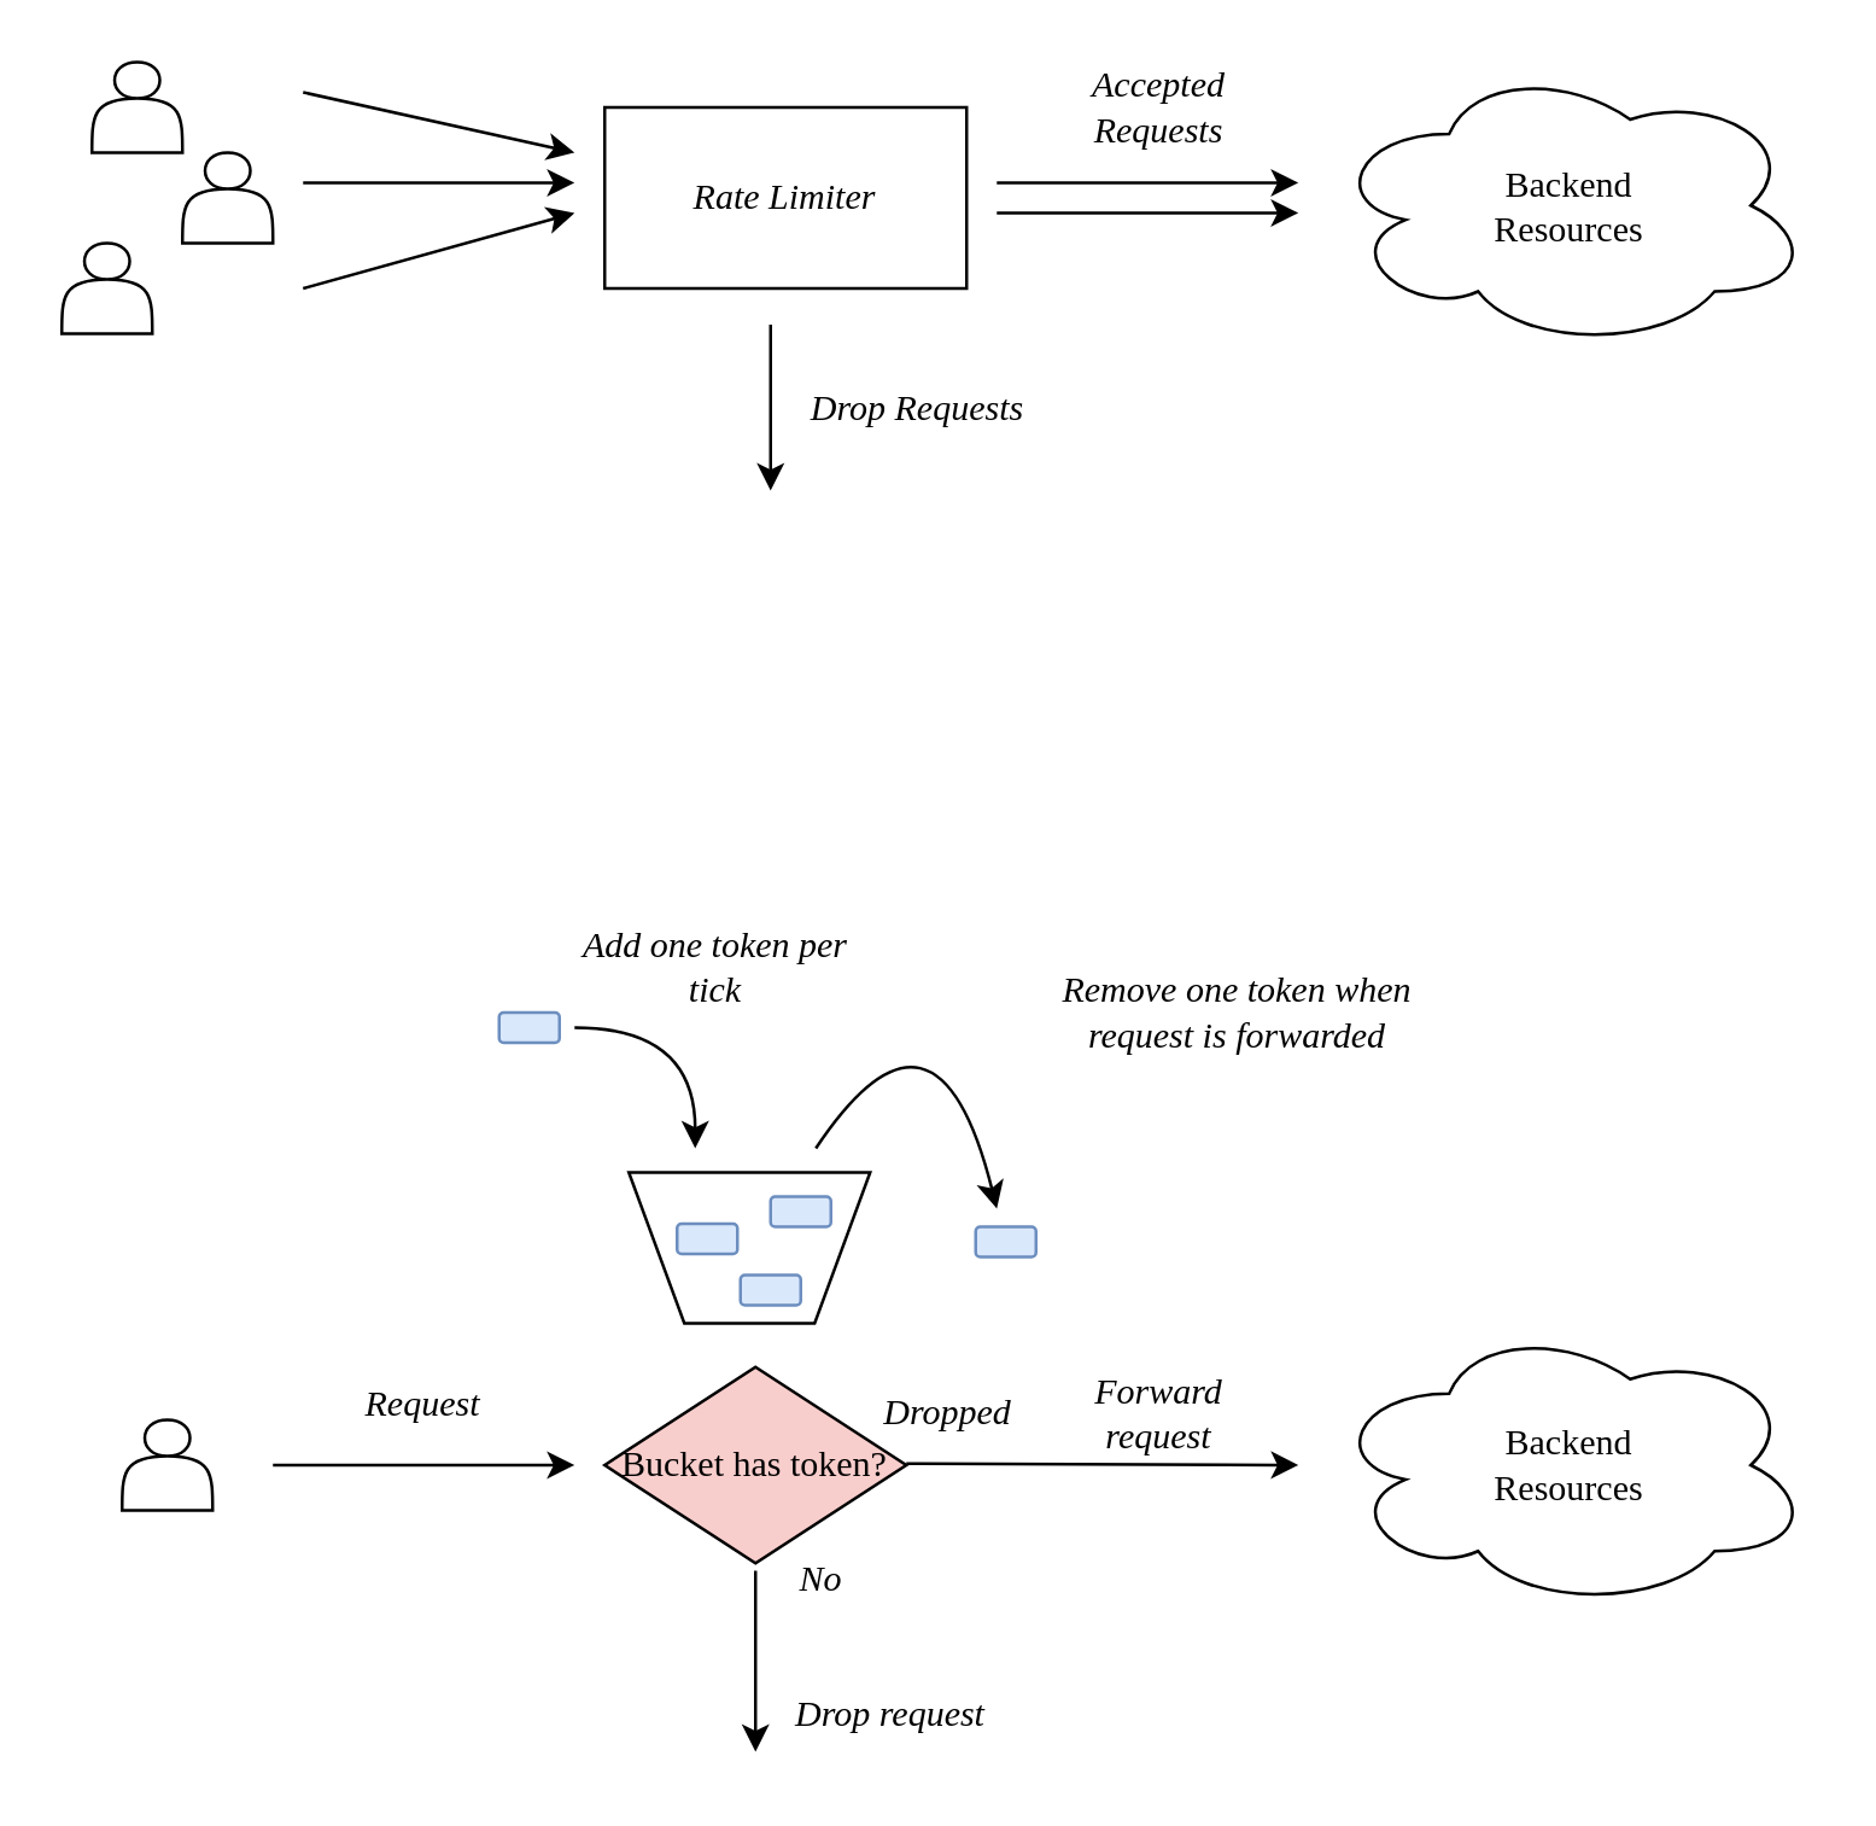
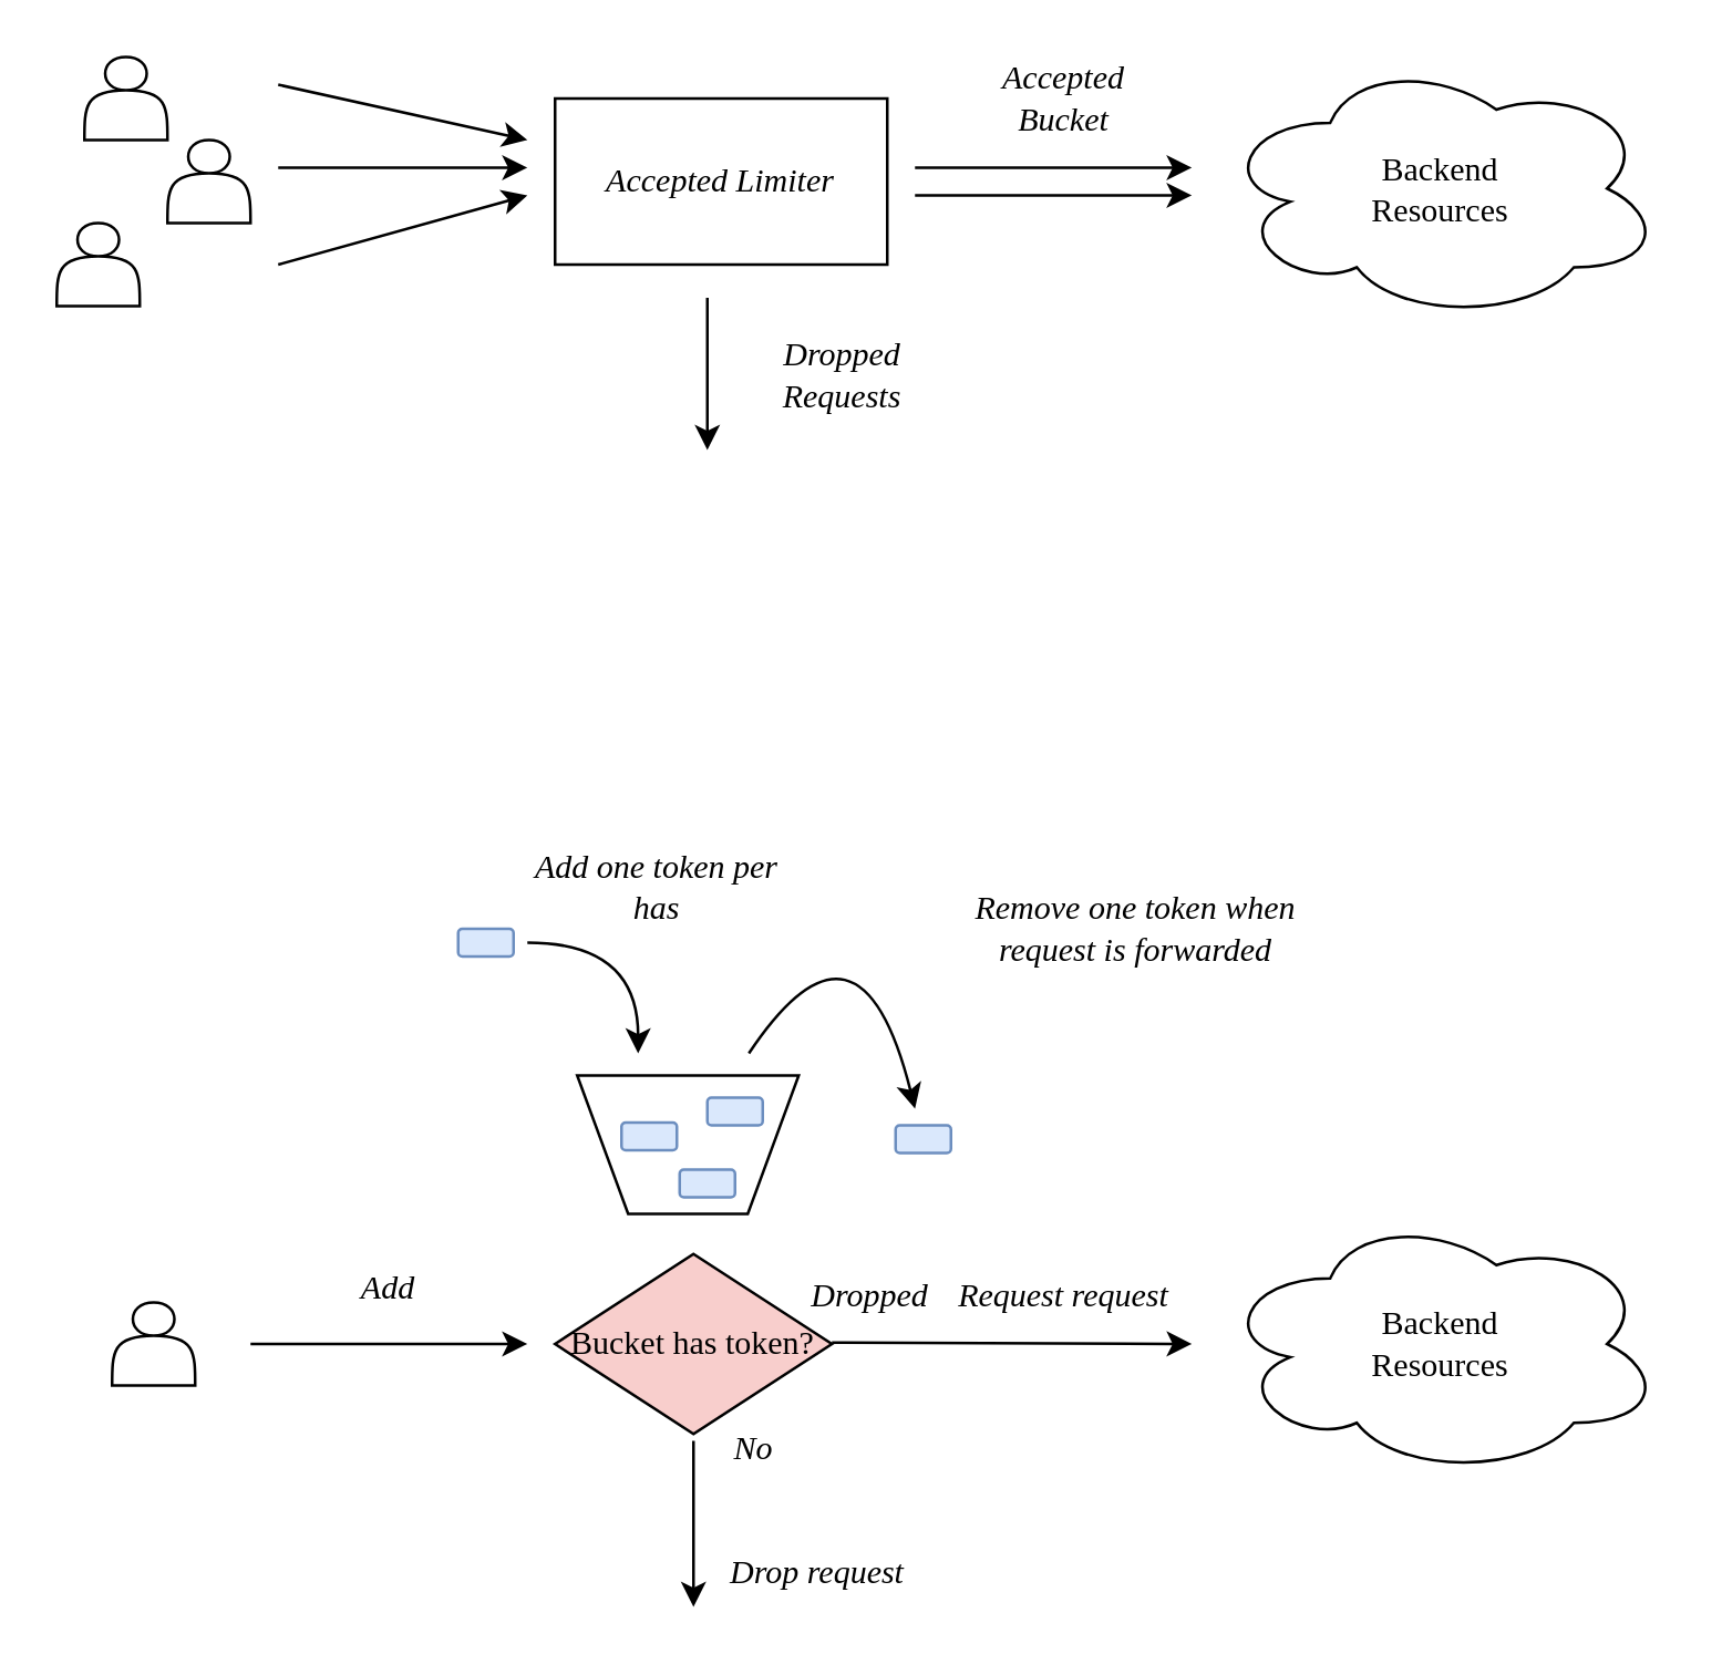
- <mxCell id="13" value="Accepted&lt;div&gt;Requests&lt;/div&gt;" style="text;html=1;align=center;verticalAlign=middle;whiteSpace=wrap;rounded=0;fontStyle=2;fontFamily=Comic Sans MS;" vertex="1" parent="1"><mxGeometry x="343.5" y="20" width="80" height="30" as="geometry" /></mxCell>
+ <mxCell id="13" value="Accepted&lt;div&gt;Bucket&lt;/div&gt;" style="text;html=1;align=center;verticalAlign=middle;whiteSpace=wrap;rounded=0;fontStyle=2;fontFamily=Comic Sans MS;" vertex="1" parent="1"><mxGeometry x="343.5" y="20" width="80" height="30" as="geometry" /></mxCell>
- <mxCell id="2" value="Rate Limiter" style="rounded=0;whiteSpace=wrap;html=1;fontStyle=2;fontFamily=Comic Sans MS;" vertex="1" parent="1"><mxGeometry x="200" y="35" width="120" height="60" as="geometry" /></mxCell>
+ <mxCell id="2" value="Accepted Limiter" style="rounded=0;whiteSpace=wrap;html=1;fontStyle=2;fontFamily=Comic Sans MS;" vertex="1" parent="1"><mxGeometry x="200" y="35" width="120" height="60" as="geometry" /></mxCell>
- <mxCell id="12" value="Drop Requests" style="text;html=1;align=center;verticalAlign=middle;whiteSpace=wrap;rounded=0;fontStyle=2;fontFamily=Comic Sans MS;" vertex="1" parent="1"><mxGeometry x="264" y="120" width="80" height="30" as="geometry" /></mxCell>
+ <mxCell id="12" value="Dropped Requests" style="text;html=1;align=center;verticalAlign=middle;whiteSpace=wrap;rounded=0;fontStyle=2;fontFamily=Comic Sans MS;" vertex="1" parent="1"><mxGeometry x="264" y="120" width="80" height="30" as="geometry" /></mxCell>
- <mxCell id="34" value="Add one token per tick" style="text;html=1;align=center;verticalAlign=middle;whiteSpace=wrap;rounded=0;fontStyle=2;fontFamily=Comic Sans MS;" vertex="1" parent="1"><mxGeometry x="186" y="305" width="102" height="30" as="geometry" /></mxCell>
+ <mxCell id="34" value="Add one token per has" style="text;html=1;align=center;verticalAlign=middle;whiteSpace=wrap;rounded=0;fontStyle=2;fontFamily=Comic Sans MS;" vertex="1" parent="1"><mxGeometry x="186" y="305" width="102" height="30" as="geometry" /></mxCell>
- <mxCell id="17" value="Request" style="text;html=1;align=center;verticalAlign=middle;whiteSpace=wrap;rounded=0;fontStyle=2;fontFamily=Comic Sans MS;" vertex="1" parent="1"><mxGeometry x="100" y="450" width="80" height="30" as="geometry" /></mxCell>
+ <mxCell id="17" value="Add" style="text;html=1;align=center;verticalAlign=middle;whiteSpace=wrap;rounded=0;fontStyle=2;fontFamily=Comic Sans MS;" vertex="1" parent="1"><mxGeometry x="100" y="450" width="80" height="30" as="geometry" /></mxCell>
- <mxCell id="27" value="Forward request" style="text;html=1;align=center;verticalAlign=middle;whiteSpace=wrap;rounded=0;fontStyle=2;fontFamily=Comic Sans MS;" vertex="1" parent="1"><mxGeometry x="344" y="452.5" width="80" height="30" as="geometry" /></mxCell>
+ <mxCell id="27" value="Request request" style="text;html=1;align=center;verticalAlign=middle;whiteSpace=wrap;rounded=0;fontStyle=2;fontFamily=Comic Sans MS;" vertex="1" parent="1"><mxGeometry x="344" y="452.5" width="80" height="30" as="geometry" /></mxCell>
